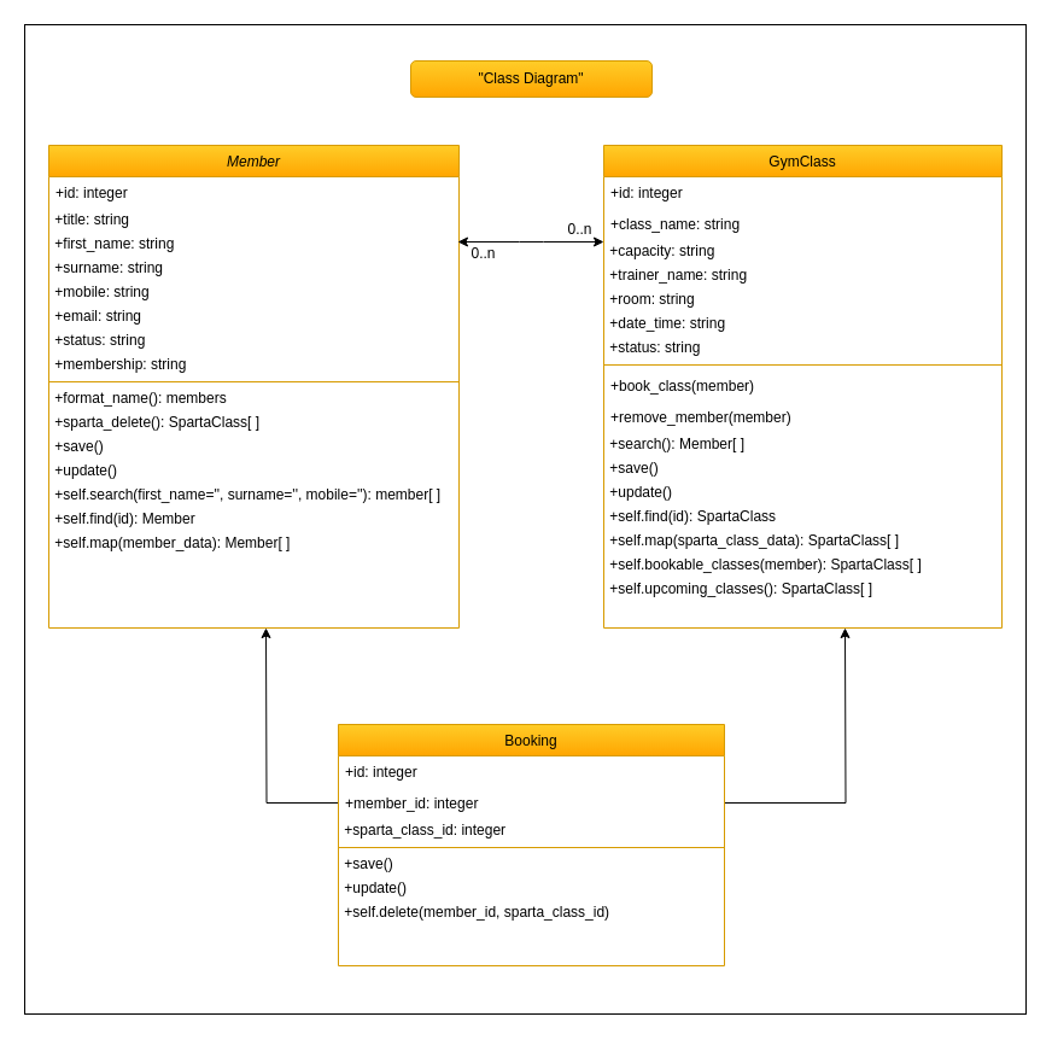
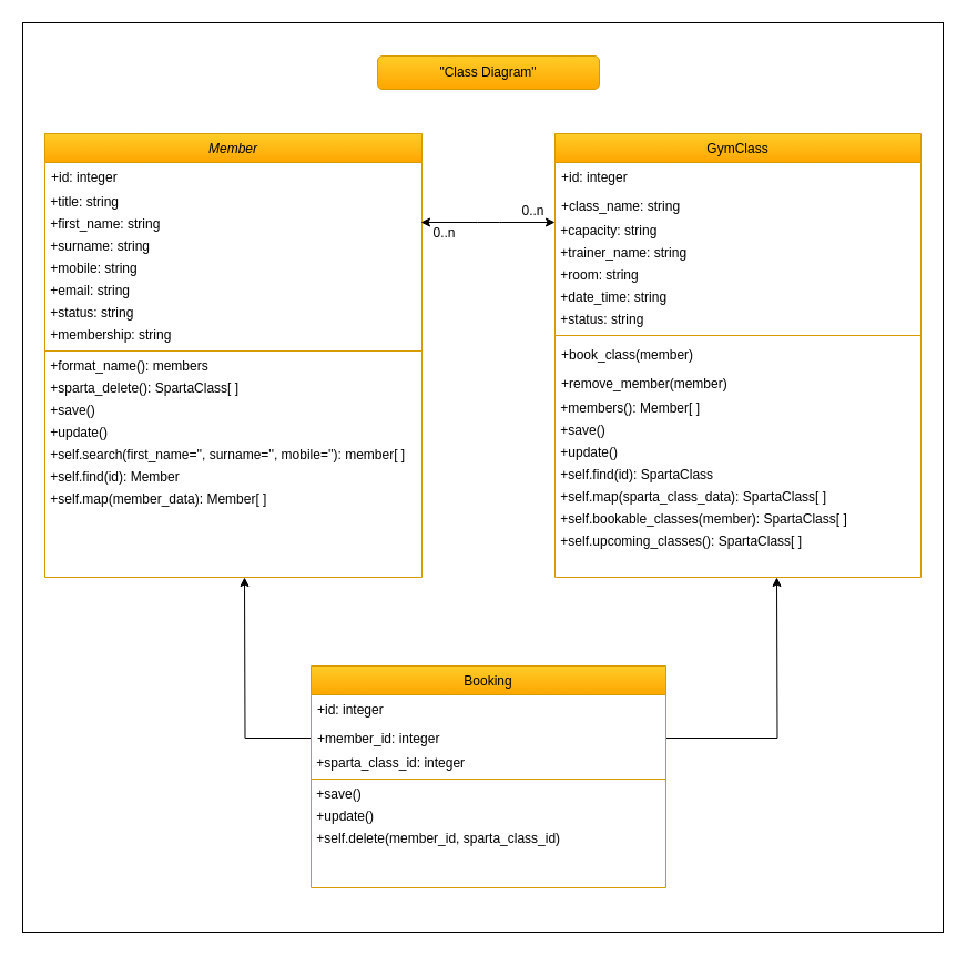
- <mxCell id="31" value="&amp;nbsp;+search(): Member[ ]" style="text;html=1;align=left;verticalAlign=middle;resizable=0;points=[];autosize=1;" vertex="1" parent="20"><mxGeometry y="238" width="330" height="20" as="geometry" /></mxCell>
+ <mxCell id="31" value="&amp;nbsp;+members(): Member[ ]" style="text;html=1;align=left;verticalAlign=middle;resizable=0;points=[];autosize=1;" vertex="1" parent="20"><mxGeometry y="238" width="330" height="20" as="geometry" /></mxCell>
